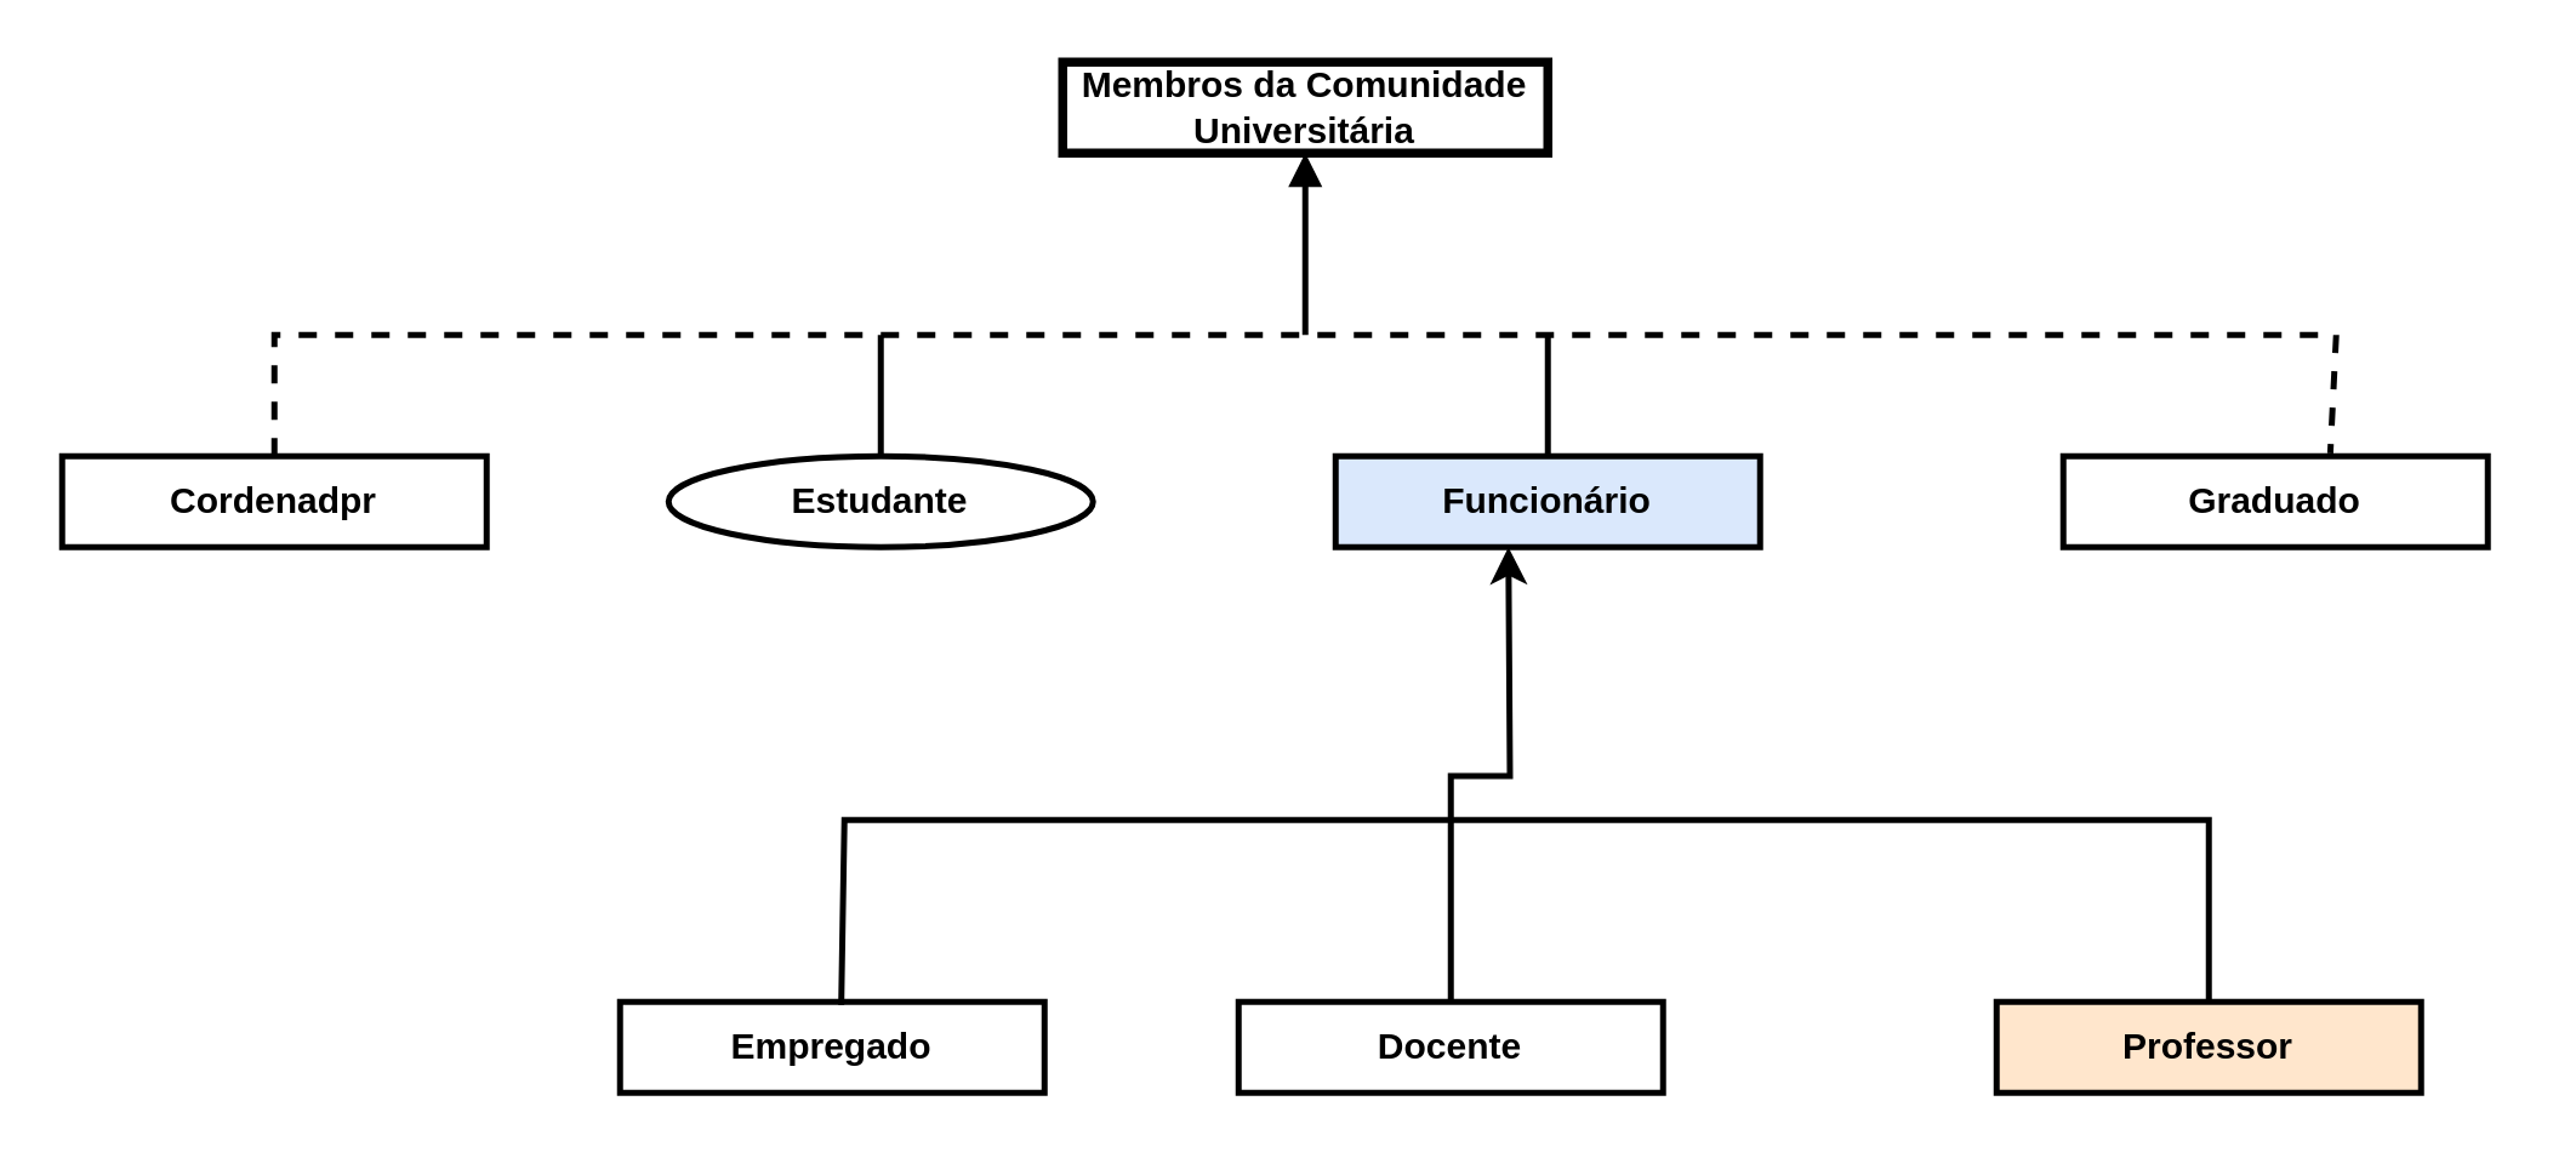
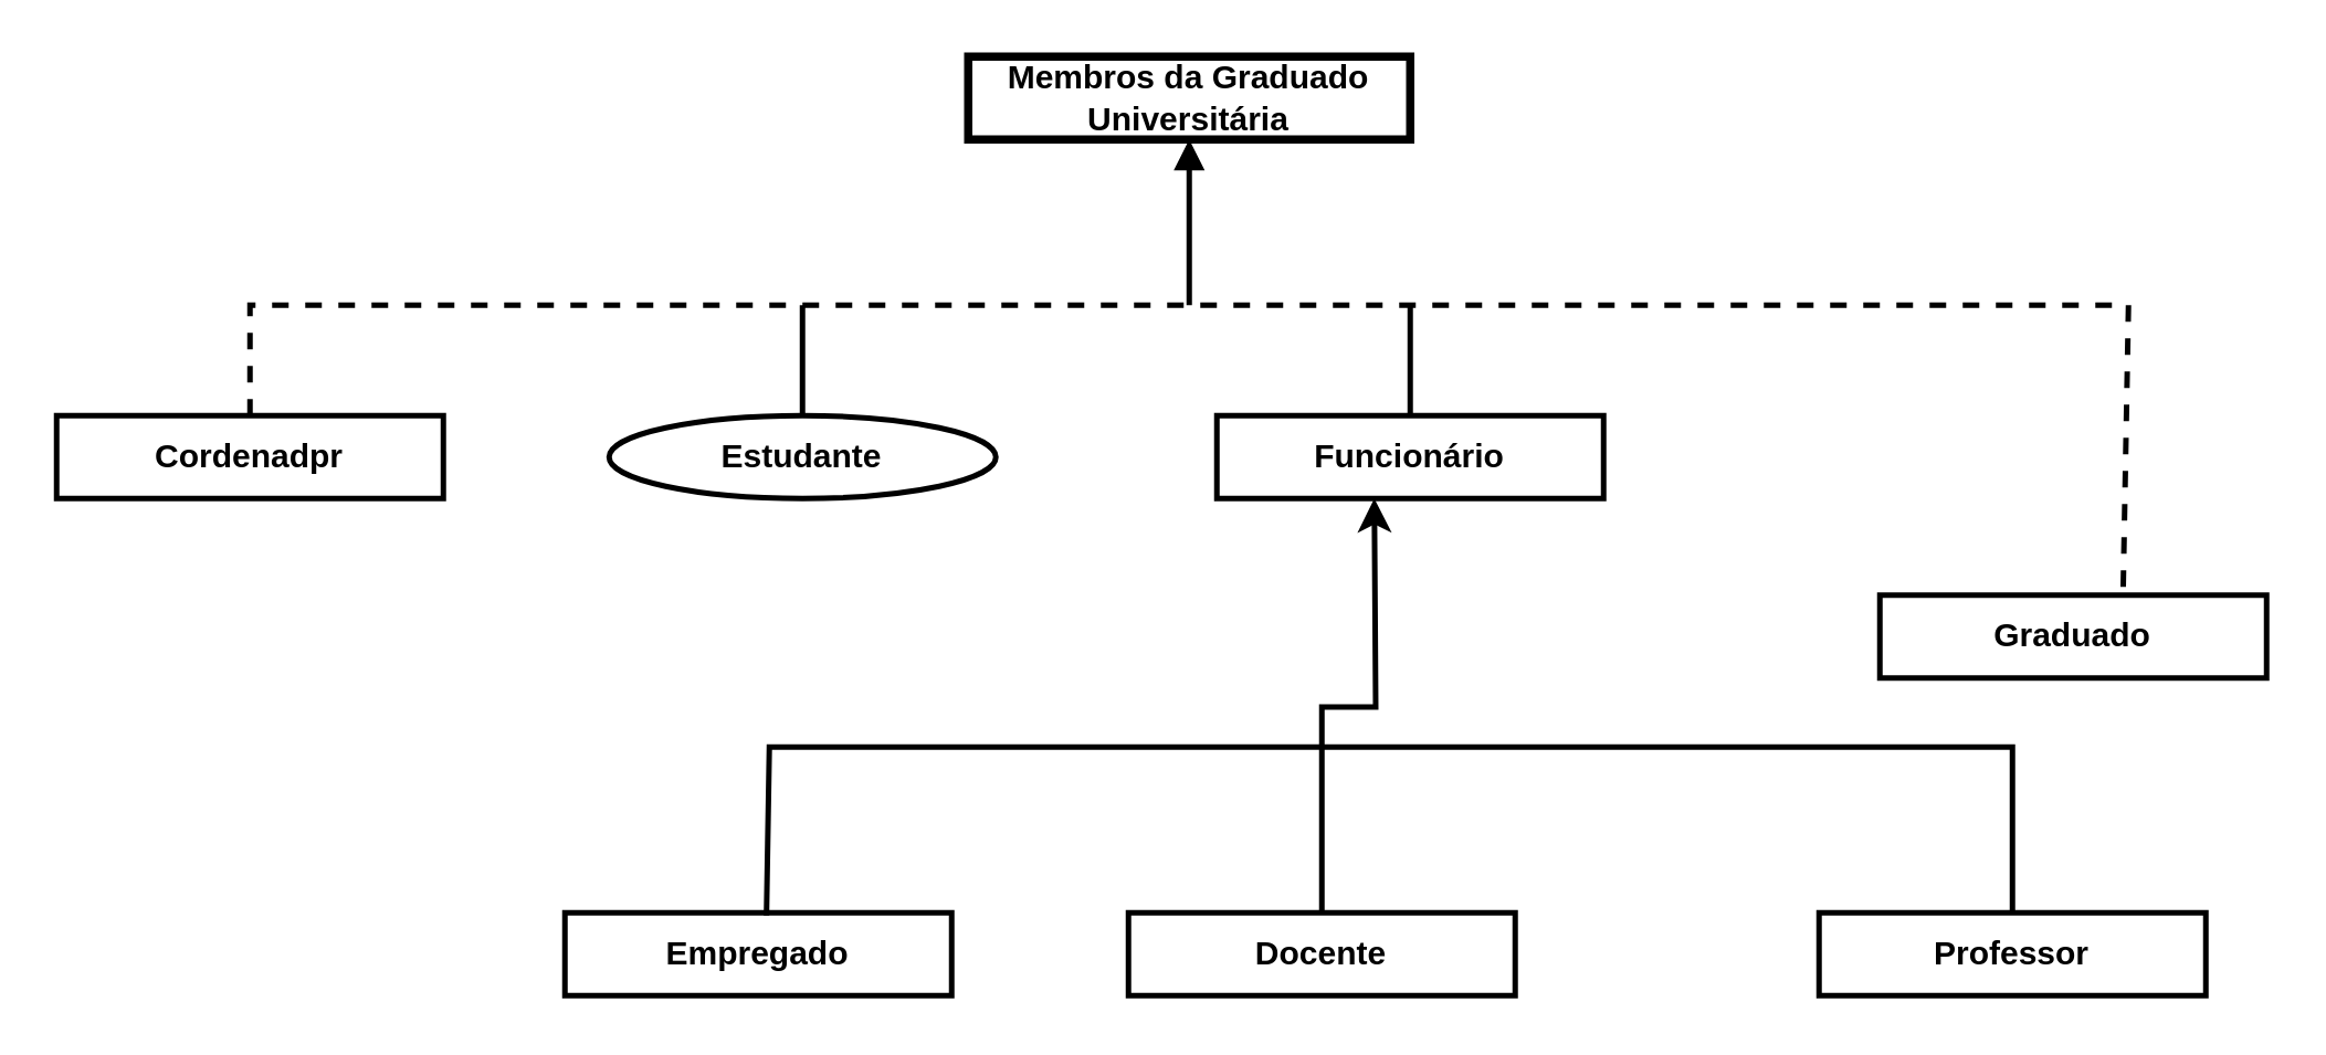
- <mxCell id="2" value="Membros da Comunidade Universitária" style="fontStyle=1;whiteSpace=wrap;html=1;strokeWidth=3;" vertex="1" parent="1"><mxGeometry x="350" y="20" width="160" height="30" as="geometry" /></mxCell>
+ <mxCell id="2" value="Membros da Graduado Universitária" style="fontStyle=1;whiteSpace=wrap;html=1;strokeWidth=3;" vertex="1" parent="1"><mxGeometry x="350" y="20" width="160" height="30" as="geometry" /></mxCell>
- <mxCell id="4" value="Funcionário" style="fontStyle=1;whiteSpace=wrap;html=1;strokeWidth=2;fillColor=#dae8fc;" vertex="1" parent="1"><mxGeometry x="440" y="150" width="140" height="30" as="geometry" /></mxCell>
+ <mxCell id="4" value="Funcionário" style="fontStyle=1;whiteSpace=wrap;html=1;strokeWidth=2;" vertex="1" parent="1"><mxGeometry x="440" y="150" width="140" height="30" as="geometry" /></mxCell>
- <mxCell id="3" value="Graduado" style="fontStyle=1;whiteSpace=wrap;html=1;strokeWidth=2;" vertex="1" parent="1"><mxGeometry x="680" y="150" width="140" height="30" as="geometry" /></mxCell>
+ <mxCell id="3" value="Graduado" style="fontStyle=1;whiteSpace=wrap;html=1;strokeWidth=2;" vertex="1" parent="1"><mxGeometry x="680" y="215" width="140" height="30" as="geometry" /></mxCell>
- <mxCell id="7" value="Professor" style="fontStyle=1;whiteSpace=wrap;html=1;strokeWidth=2;fillColor=#ffe6cc;" vertex="1" parent="1"><mxGeometry x="658" y="330" width="140" height="30" as="geometry" /></mxCell>
+ <mxCell id="7" value="Professor" style="fontStyle=1;whiteSpace=wrap;html=1;strokeWidth=2;" vertex="1" parent="1"><mxGeometry x="658" y="330" width="140" height="30" as="geometry" /></mxCell>
